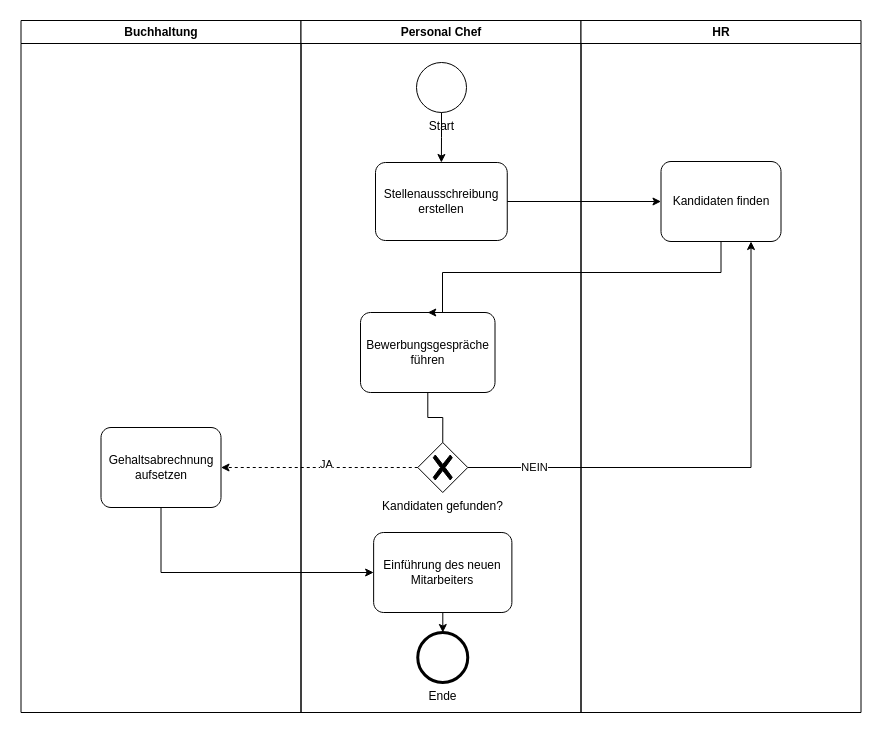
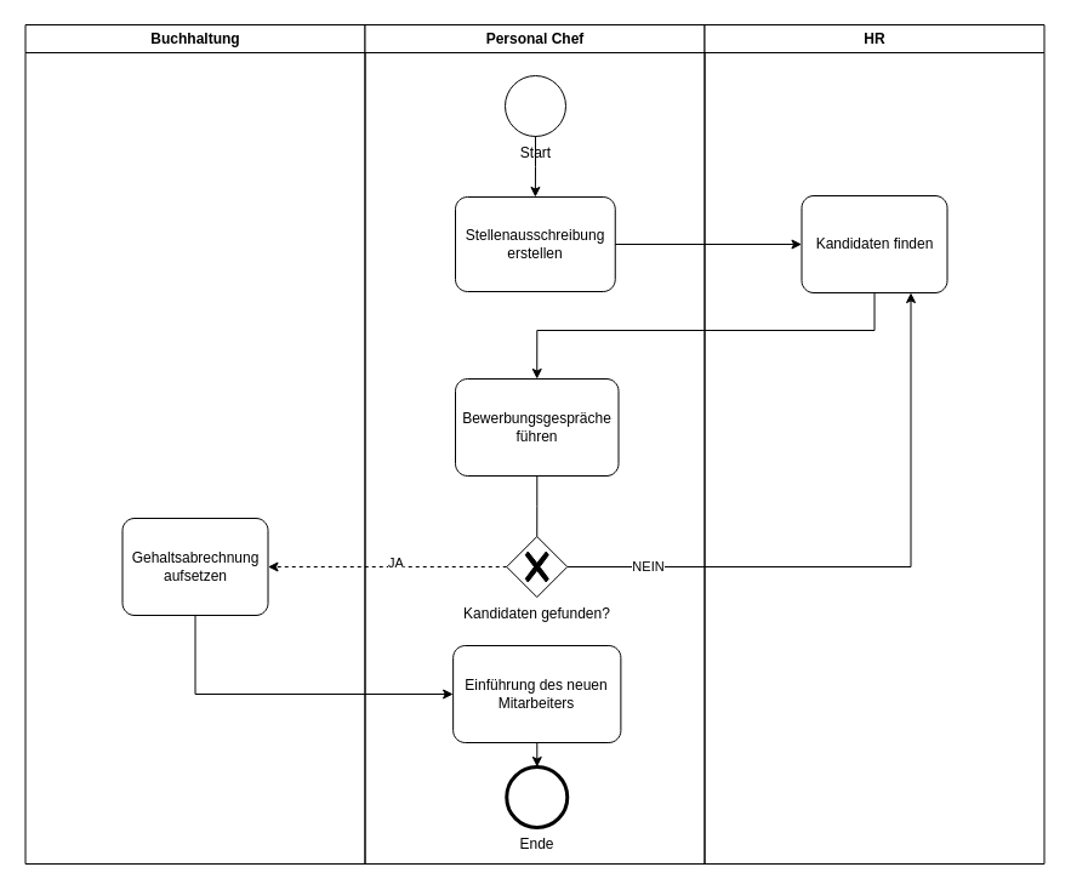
- <mxCell id="8" value="Bewerbungsgespräche führen" style="points=[[0.25,0,0],[0.5,0,0],[0.75,0,0],[1,0.25,0],[1,0.5,0],[1,0.75,0],[0.75,1,0],[0.5,1,0],[0.25,1,0],[0,0.75,0],[0,0.5,0],[0,0.25,0]];shape=mxgraph.bpmn.task;whiteSpace=wrap;rectStyle=rounded;size=10;html=1;container=1;expand=0;collapsible=0;taskMarker=abstract;" vertex="1" parent="4"><mxGeometry x="59.5" y="292" width="134.5" height="80" as="geometry" /></mxCell>
+ <mxCell id="8" value="Bewerbungsgespräche führen" style="points=[[0.25,0,0],[0.5,0,0],[0.75,0,0],[1,0.25,0],[1,0.5,0],[1,0.75,0],[0.75,1,0],[0.5,1,0],[0.25,1,0],[0,0.75,0],[0,0.5,0],[0,0.25,0]];shape=mxgraph.bpmn.task;whiteSpace=wrap;rectStyle=rounded;size=10;html=1;container=1;expand=0;collapsible=0;taskMarker=abstract;" vertex="1" parent="4"><mxGeometry x="74.5" y="292" width="134.5" height="80" as="geometry" /></mxCell>
